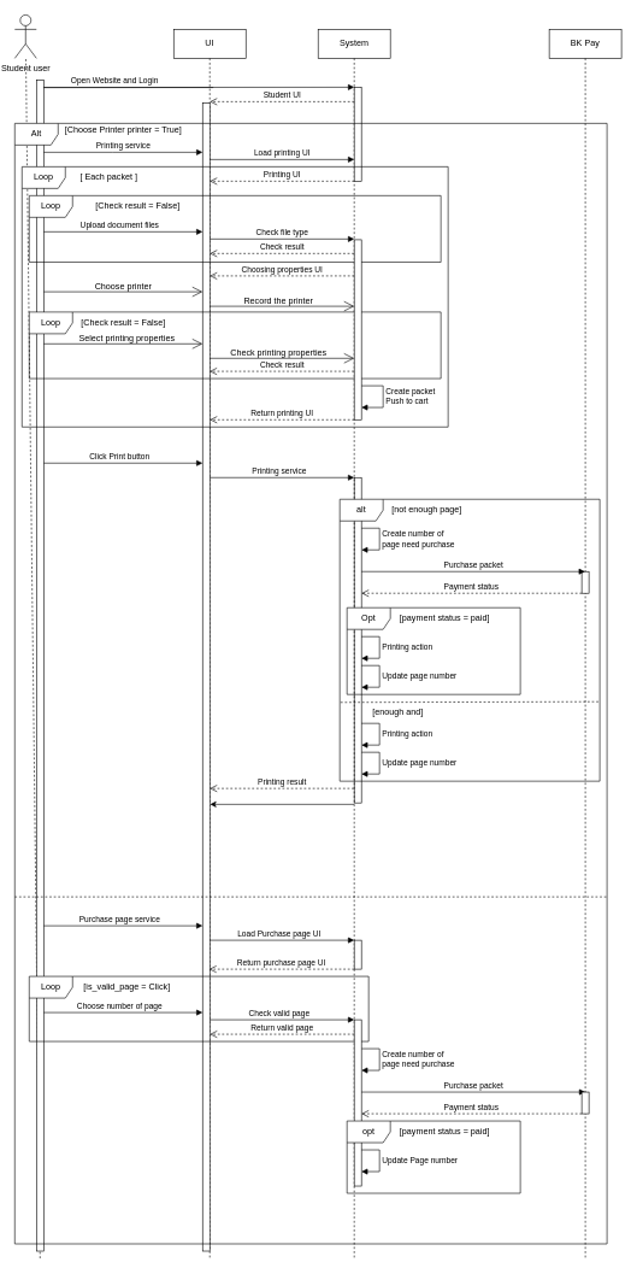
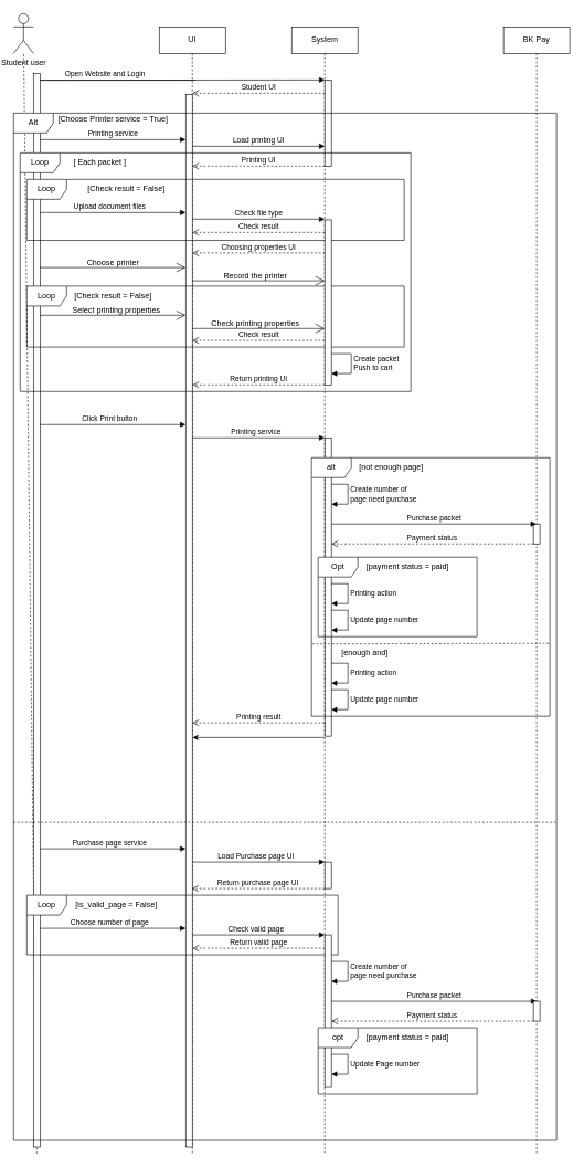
- <mxCell id="52" value="[Choose Printer printer = True]" style="text;html=1;align=center;verticalAlign=middle;resizable=0;points=[];autosize=1;strokeColor=none;fillColor=none;" vertex="1" parent="1"><mxGeometry x="75" y="164" width="190" height="30" as="geometry" /></mxCell>
+ <mxCell id="52" value="[Choose Printer service = True]" style="text;html=1;align=center;verticalAlign=middle;resizable=0;points=[];autosize=1;strokeColor=none;fillColor=none;" vertex="1" parent="1"><mxGeometry x="75" y="164" width="190" height="30" as="geometry" /></mxCell>
- <mxCell id="61" value="[is_valid_page = Click]" style="text;html=1;align=center;verticalAlign=middle;resizable=0;points=[];autosize=1;strokeColor=none;fillColor=none;" vertex="1" parent="1"><mxGeometry x="100" y="1350" width="150" height="30" as="geometry" /></mxCell>
+ <mxCell id="61" value="[is_valid_page = False]" style="text;html=1;align=center;verticalAlign=middle;resizable=0;points=[];autosize=1;strokeColor=none;fillColor=none;" vertex="1" parent="1"><mxGeometry x="100" y="1350" width="150" height="30" as="geometry" /></mxCell>
